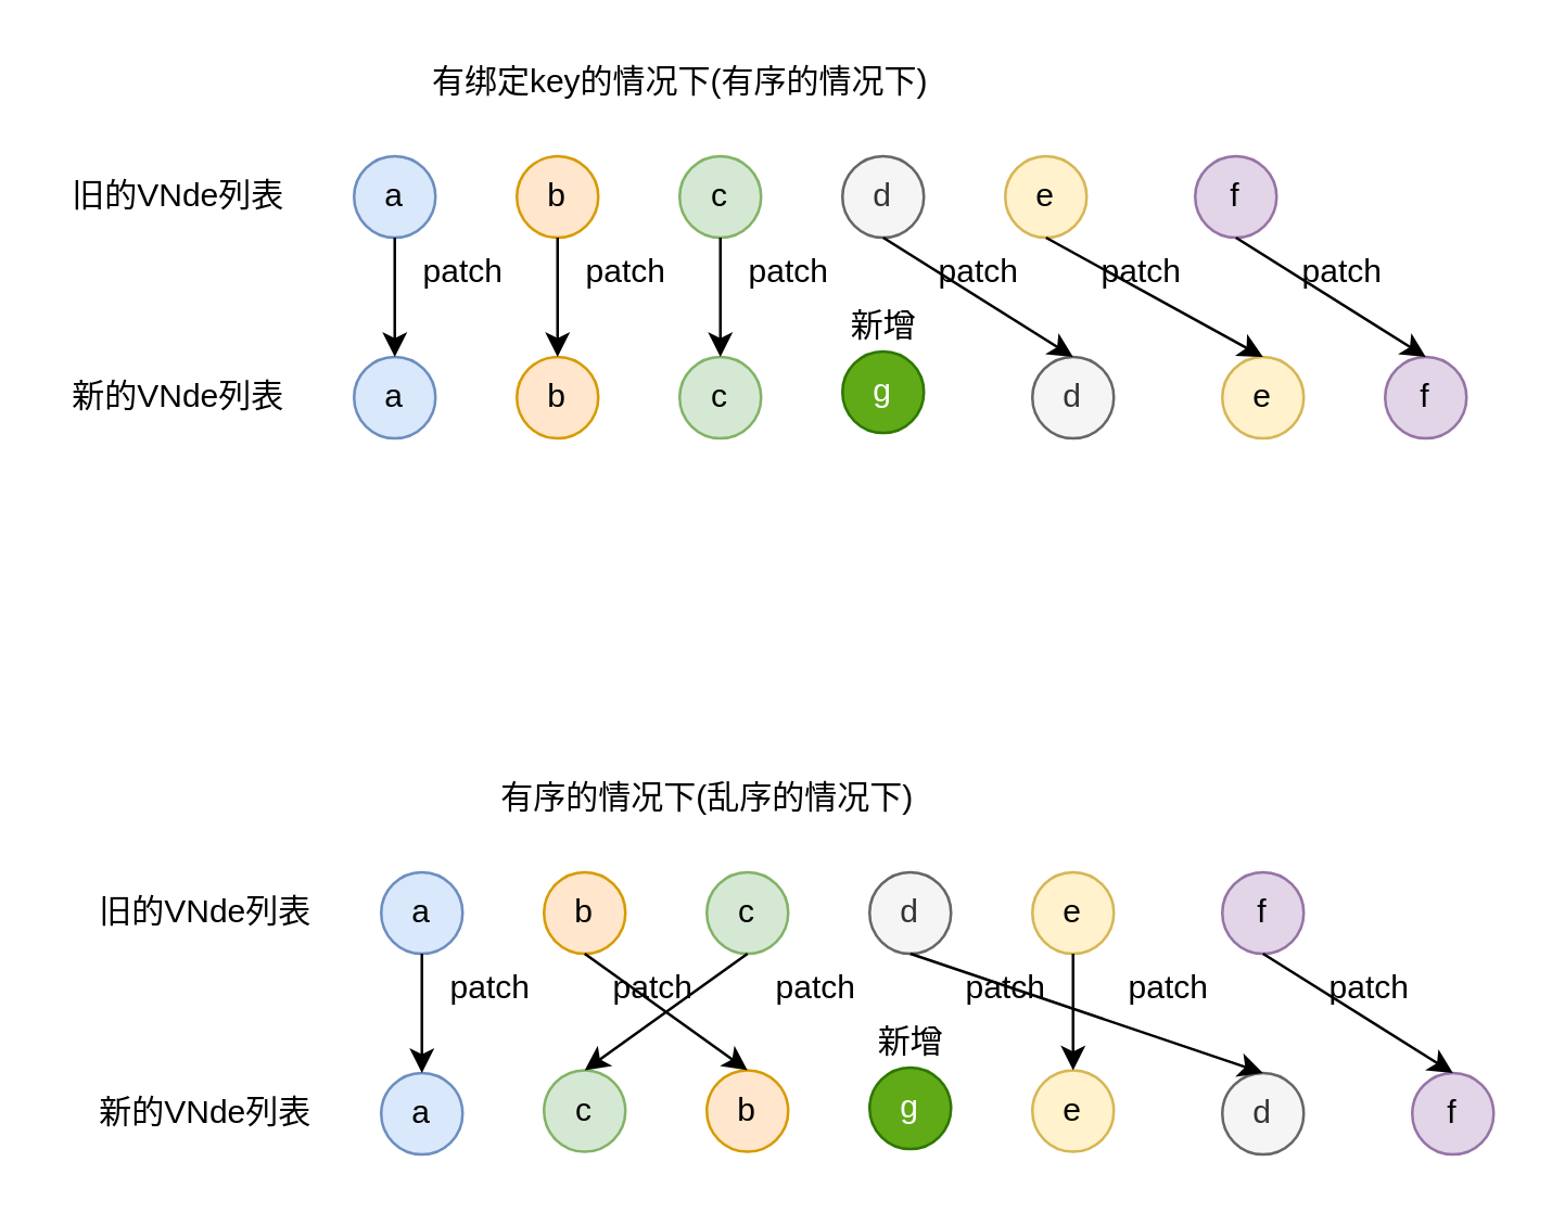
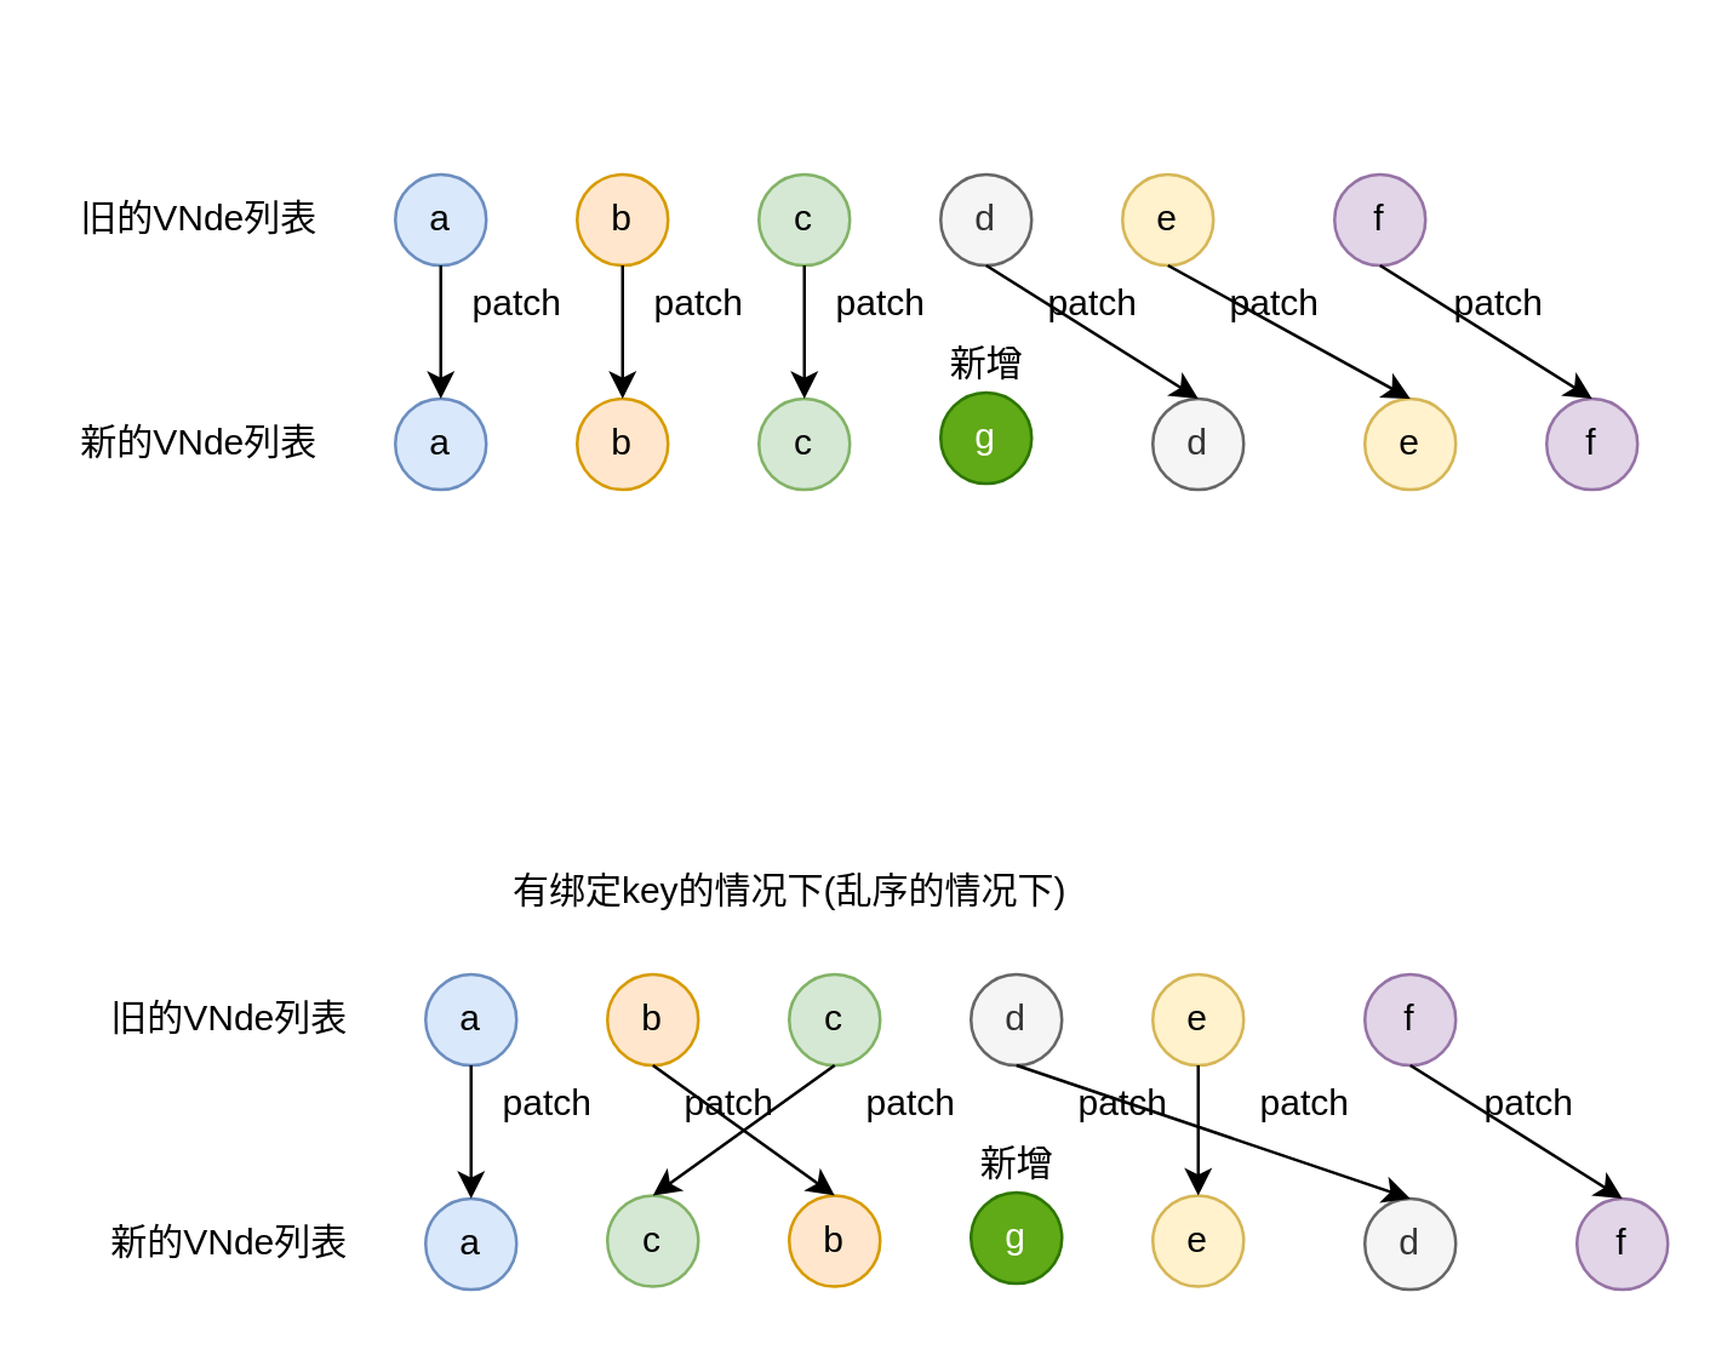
- <mxCell id="30" value="有绑定key的情况下(有序的情况下)" style="text;html=1;resizable=0;autosize=1;align=center;verticalAlign=middle;points=[];fillColor=none;strokeColor=none;rounded=0;" vertex="1" parent="1"><mxGeometry x="150" y="20" width="200" height="20" as="geometry" /></mxCell>
- <mxCell id="59" value="有序的情况下(乱序的情况下)" style="text;html=1;resizable=0;autosize=1;align=center;verticalAlign=middle;points=[];fillColor=none;strokeColor=none;rounded=0;" vertex="1" parent="1"><mxGeometry x="160" y="284" width="200" height="20" as="geometry" /></mxCell>
+ <mxCell id="59" value="有绑定key的情况下(乱序的情况下)" style="text;html=1;resizable=0;autosize=1;align=center;verticalAlign=middle;points=[];fillColor=none;strokeColor=none;rounded=0;" vertex="1" parent="1"><mxGeometry x="160" y="284" width="200" height="20" as="geometry" /></mxCell>
